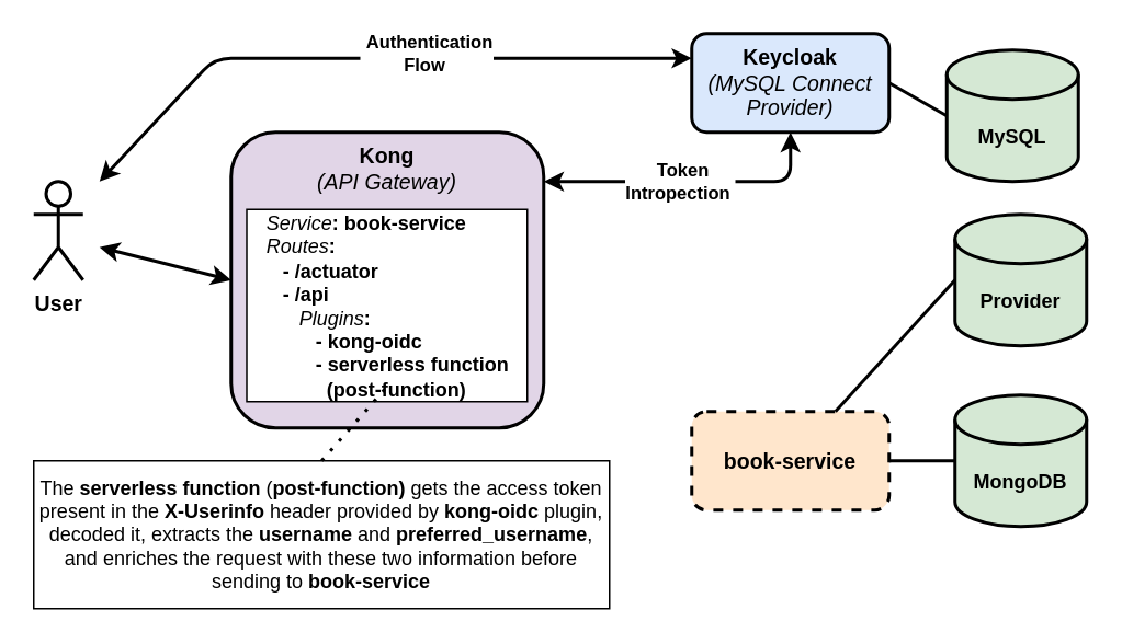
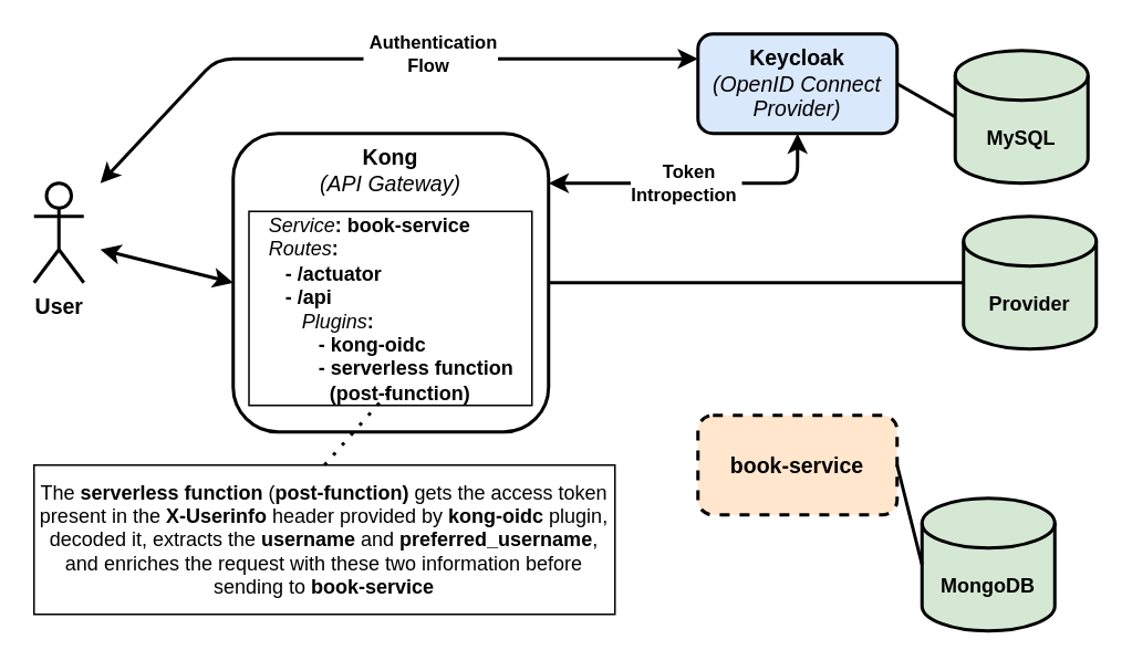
- <mxCell id="4" value="&lt;font style=&quot;font-size: 13px&quot;&gt;&lt;b&gt;Keycloak&lt;/b&gt;&lt;br&gt;&lt;i&gt;(MySQL Connect&lt;br&gt;Provider)&lt;/i&gt;&lt;br&gt;&lt;/font&gt;" style="rounded=1;whiteSpace=wrap;html=1;strokeWidth=2;fillColor=#dae8fc;" parent="1" vertex="1"><mxGeometry x="420" y="20" width="120" height="60" as="geometry" /></mxCell>
+ <mxCell id="4" value="&lt;font style=&quot;font-size: 13px&quot;&gt;&lt;b&gt;Keycloak&lt;/b&gt;&lt;br&gt;&lt;i&gt;(OpenID Connect&lt;br&gt;Provider)&lt;/i&gt;&lt;br&gt;&lt;/font&gt;" style="rounded=1;whiteSpace=wrap;html=1;strokeWidth=2;fillColor=#dae8fc;" parent="1" vertex="1"><mxGeometry x="420" y="20" width="120" height="60" as="geometry" /></mxCell>
- <mxCell id="3" value="&lt;font style=&quot;font-size: 13px&quot;&gt;&lt;b&gt;Kong&lt;/b&gt;&lt;br&gt;&lt;i&gt;(API Gateway)&lt;/i&gt;&lt;br&gt;&lt;/font&gt;" style="rounded=1;whiteSpace=wrap;html=1;strokeWidth=2;horizontal=1;verticalAlign=top;fillColor=#e1d5e7;" parent="1" vertex="1"><mxGeometry x="140" y="80" width="190" height="180" as="geometry" /></mxCell>
+ <mxCell id="3" value="&lt;font style=&quot;font-size: 13px&quot;&gt;&lt;b&gt;Kong&lt;/b&gt;&lt;br&gt;&lt;i&gt;(API Gateway)&lt;/i&gt;&lt;br&gt;&lt;/font&gt;" style="rounded=1;whiteSpace=wrap;html=1;strokeWidth=2;horizontal=1;verticalAlign=top;fillColor=#ffffff;" parent="1" vertex="1"><mxGeometry x="140" y="80" width="190" height="180" as="geometry" /></mxCell>
- <mxCell id="16" value="" style="endArrow=none;html=1;fontSize=11;strokeWidth=2;exitX=0;exitY=0.5;exitDx=0;exitDy=0;exitPerimeter=0;" parent="1" source="6" target="2" edge="1"><mxGeometry width="50" height="50" relative="1" as="geometry"><mxPoint x="120" y="360" as="sourcePoint" /><mxPoint x="170" y="310" as="targetPoint" /></mxGeometry></mxCell>
+ <mxCell id="16" value="" style="endArrow=none;html=1;fontSize=11;strokeWidth=2;entryX=1;entryY=0.5;entryDx=0;entryDy=0;exitX=0;exitY=0.5;exitDx=0;exitDy=0;exitPerimeter=0;" parent="1" source="6" target="3" edge="1"><mxGeometry width="50" height="50" relative="1" as="geometry"><mxPoint x="120" y="360" as="sourcePoint" /><mxPoint x="170" y="310" as="targetPoint" /></mxGeometry></mxCell>
- <mxCell id="5" value="&lt;b&gt;MongoDB&lt;/b&gt;" style="shape=cylinder3;whiteSpace=wrap;html=1;boundedLbl=1;backgroundOutline=1;size=15;strokeWidth=2;fillColor=#d5e8d4;" parent="1" vertex="1"><mxGeometry x="580" y="240" width="80" height="80" as="geometry" /></mxCell>
+ <mxCell id="5" value="&lt;b&gt;MongoDB&lt;/b&gt;" style="shape=cylinder3;whiteSpace=wrap;html=1;boundedLbl=1;backgroundOutline=1;size=15;strokeWidth=2;fillColor=#d5e8d4;" parent="1" vertex="1"><mxGeometry x="555" y="300" width="80" height="80" as="geometry" /></mxCell>
